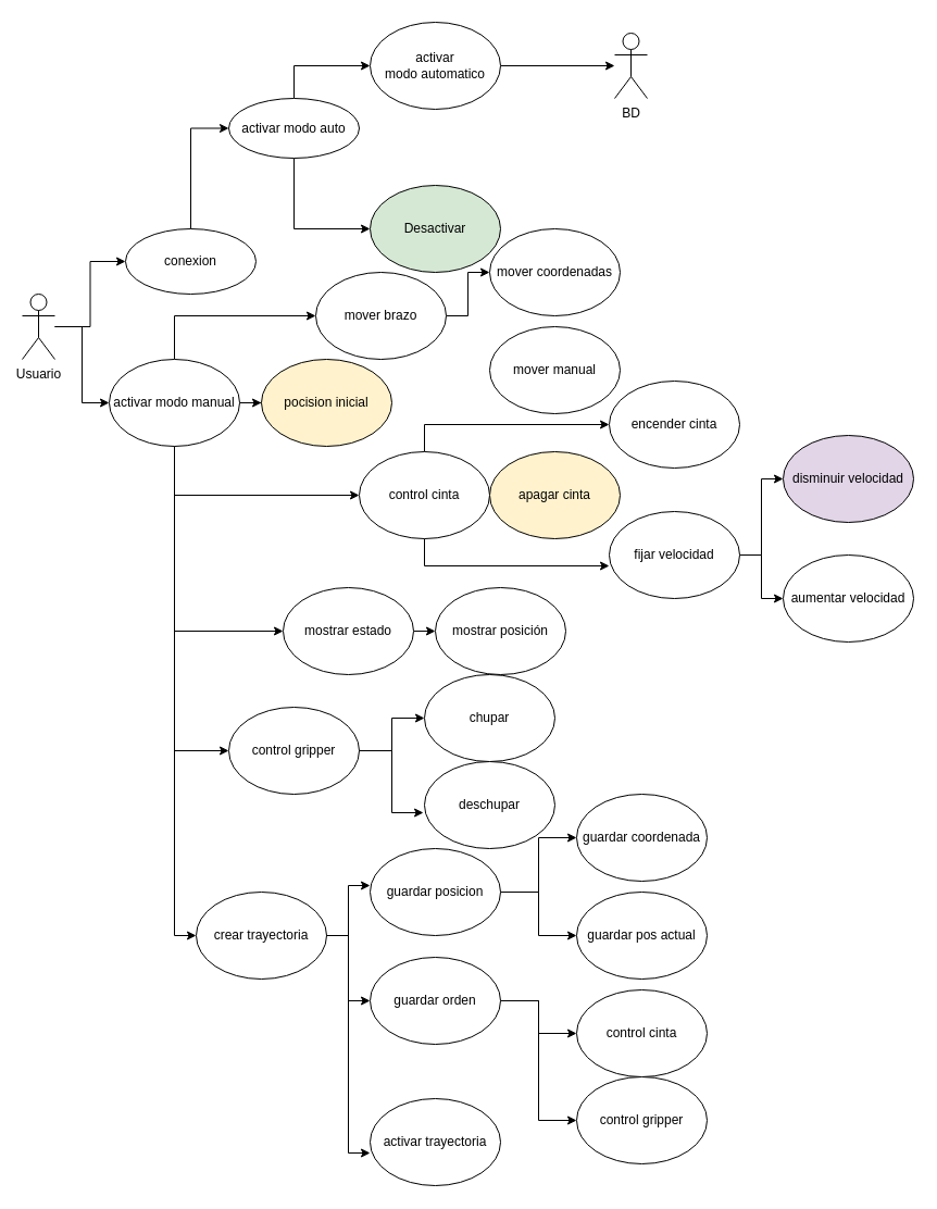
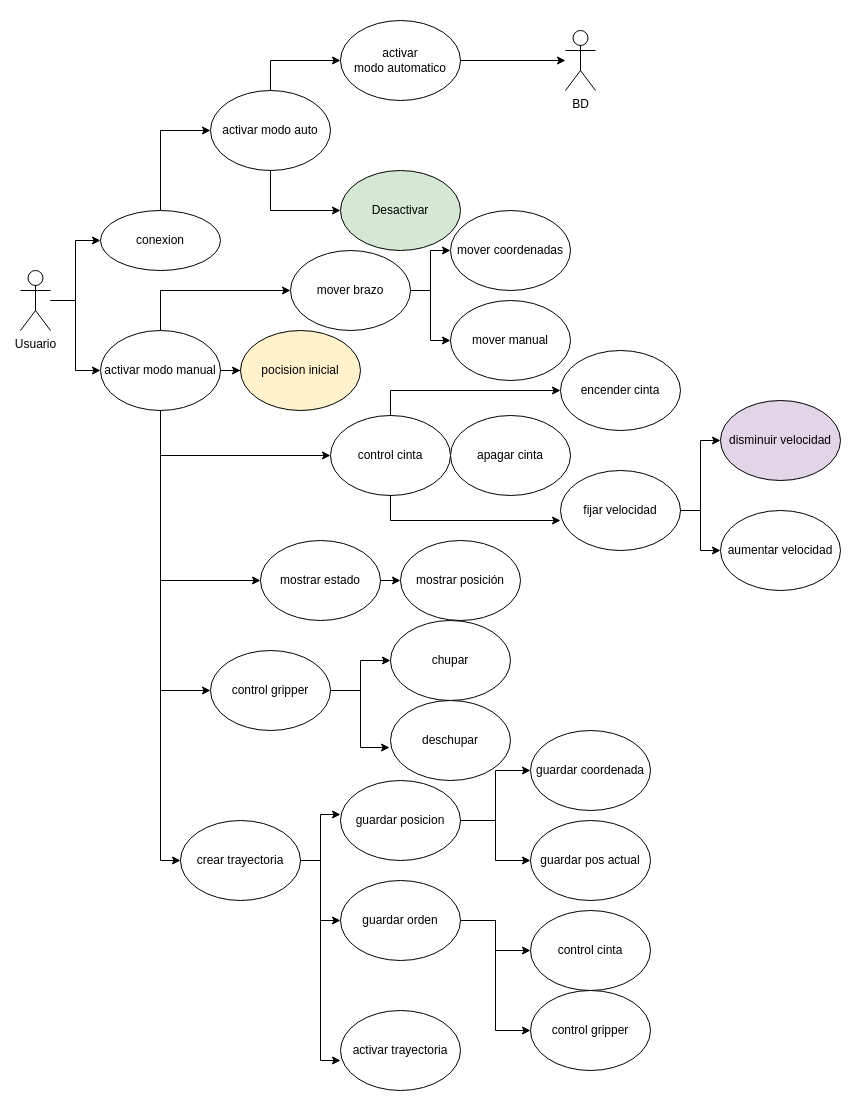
- <mxCell id="10" value="activar modo auto" style="ellipse;whiteSpace=wrap;html=1;" vertex="1" parent="1"><mxGeometry x="210" y="90" width="120" height="55" as="geometry" /></mxCell>
+ <mxCell id="10" value="activar modo auto" style="ellipse;whiteSpace=wrap;html=1;" vertex="1" parent="1"><mxGeometry x="210" y="90" width="120" height="80" as="geometry" /></mxCell>
- <mxCell id="7" value="conexion" style="ellipse;whiteSpace=wrap;html=1;" vertex="1" parent="1"><mxGeometry x="115" y="210" width="120" height="60" as="geometry" /></mxCell>
+ <mxCell id="7" value="conexion" style="ellipse;whiteSpace=wrap;html=1;" vertex="1" parent="1"><mxGeometry x="100" y="210" width="120" height="60" as="geometry" /></mxCell>
+ <mxCell id="27" style="edgeStyle=orthogonalEdgeStyle;rounded=0;orthogonalLoop=1;jettySize=auto;html=1;exitX=1;exitY=0.5;exitDx=0;exitDy=0;entryX=0;entryY=0.5;entryDx=0;entryDy=0;" edge="1" parent="1" source="28" target="31"><mxGeometry relative="1" as="geometry" /></mxCell>
- <mxCell id="35" value="apagar cinta" style="ellipse;whiteSpace=wrap;html=1;fillColor=#fff2cc;" vertex="1" parent="1"><mxGeometry x="450" y="415" width="120" height="80" as="geometry" /></mxCell>
+ <mxCell id="35" value="apagar cinta" style="ellipse;whiteSpace=wrap;html=1;" vertex="1" parent="1"><mxGeometry x="450" y="415" width="120" height="80" as="geometry" /></mxCell>
